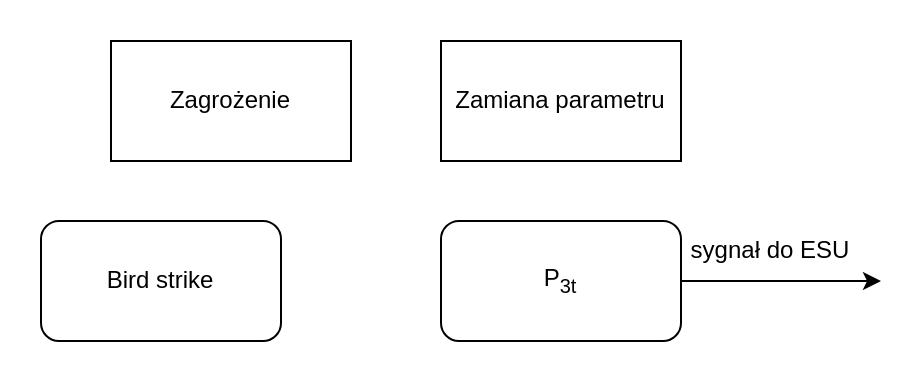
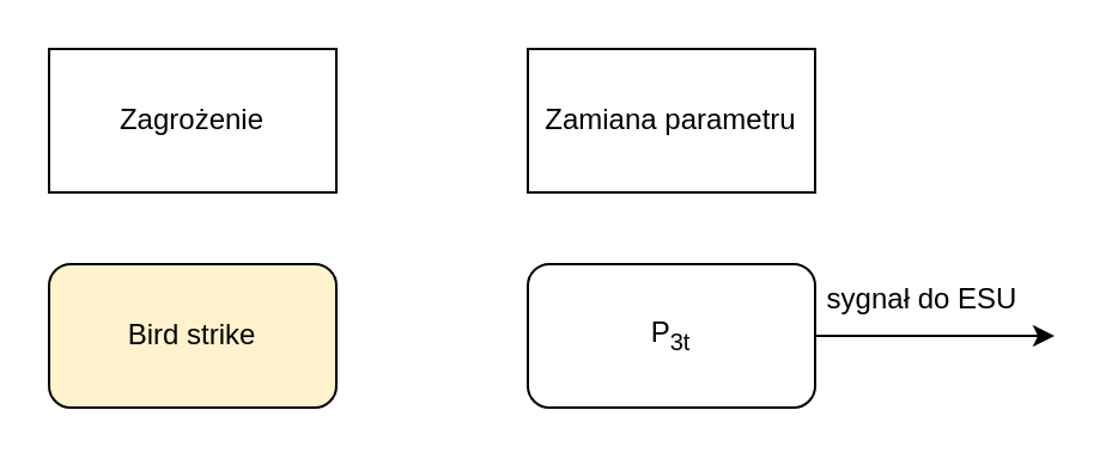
- <mxCell id="2" value="Zagrożenie" style="rounded=0;whiteSpace=wrap;html=1;" vertex="1" parent="1"><mxGeometry x="55" y="20" width="120" height="60" as="geometry" /></mxCell>
+ <mxCell id="2" value="Zagrożenie" style="rounded=0;whiteSpace=wrap;html=1;" vertex="1" parent="1"><mxGeometry x="20" y="20" width="120" height="60" as="geometry" /></mxCell>
- <mxCell id="3" value="Bird strike" style="rounded=1;whiteSpace=wrap;html=1;" vertex="1" parent="1"><mxGeometry x="20" y="110" width="120" height="60" as="geometry" /></mxCell>
+ <mxCell id="3" value="Bird strike" style="rounded=1;whiteSpace=wrap;html=1;fillColor=#fff2cc;" vertex="1" parent="1"><mxGeometry x="20" y="110" width="120" height="60" as="geometry" /></mxCell>
